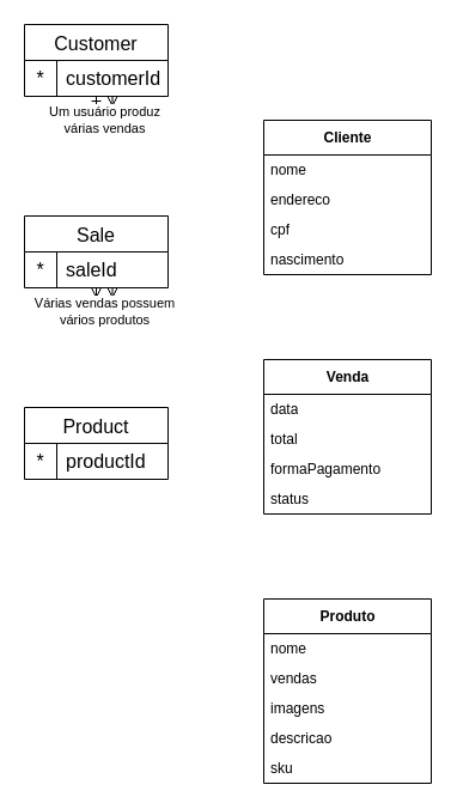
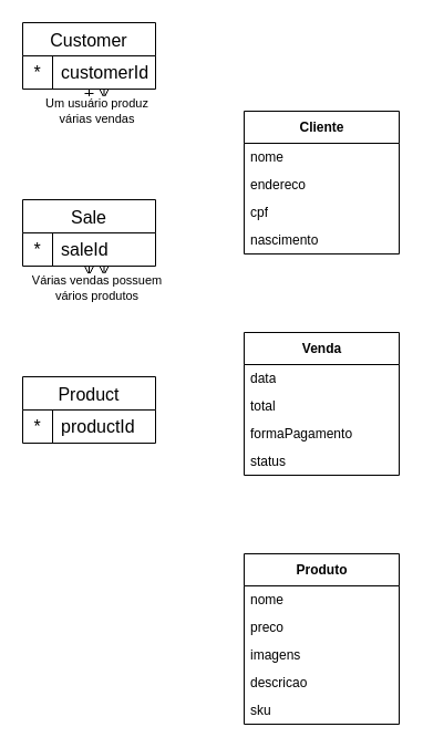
- <mxCell id="28" value="vendas" style="text;html=1;strokeColor=none;fillColor=none;align=left;verticalAlign=middle;spacingLeft=4;spacingRight=4;overflow=hidden;rotatable=0;points=[[0,0.5],[1,0.5]];portConstraint=eastwest;" vertex="1" parent="26"><mxGeometry y="54" width="140" height="25" as="geometry" /></mxCell>
+ <mxCell id="28" value="preco" style="text;html=1;strokeColor=none;fillColor=none;align=left;verticalAlign=middle;spacingLeft=4;spacingRight=4;overflow=hidden;rotatable=0;points=[[0,0.5],[1,0.5]];portConstraint=eastwest;" vertex="1" parent="26"><mxGeometry y="54" width="140" height="25" as="geometry" /></mxCell>
